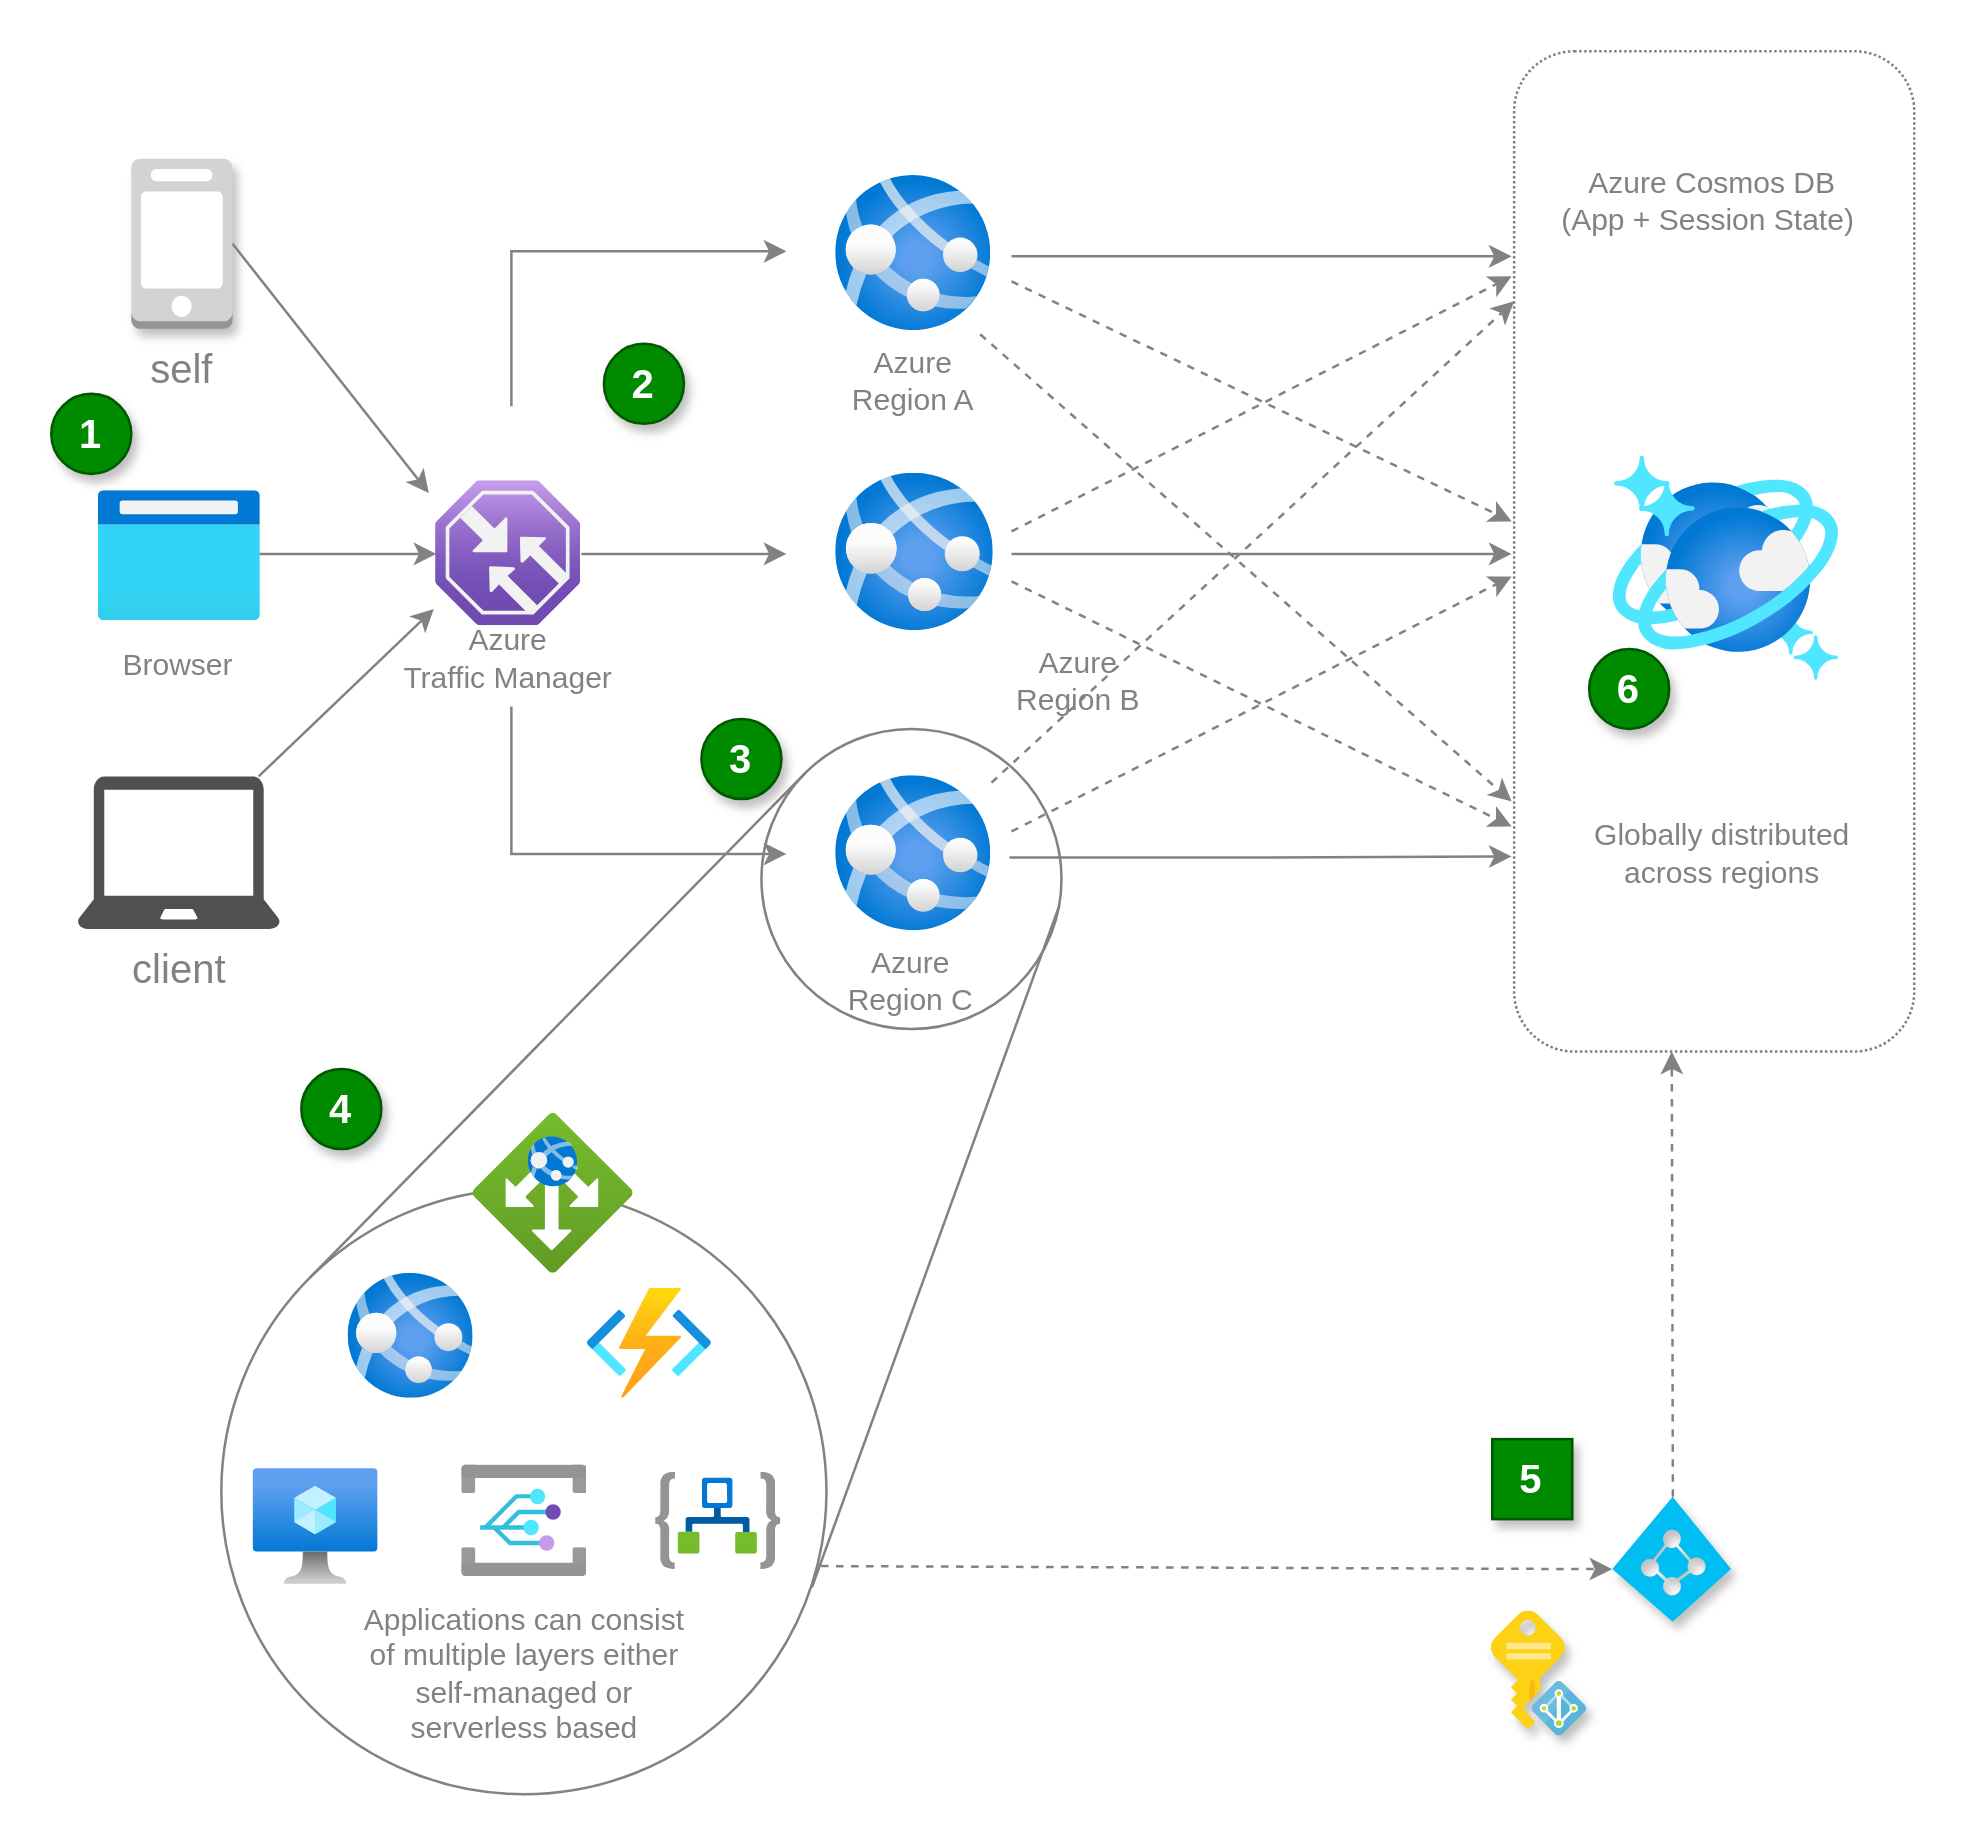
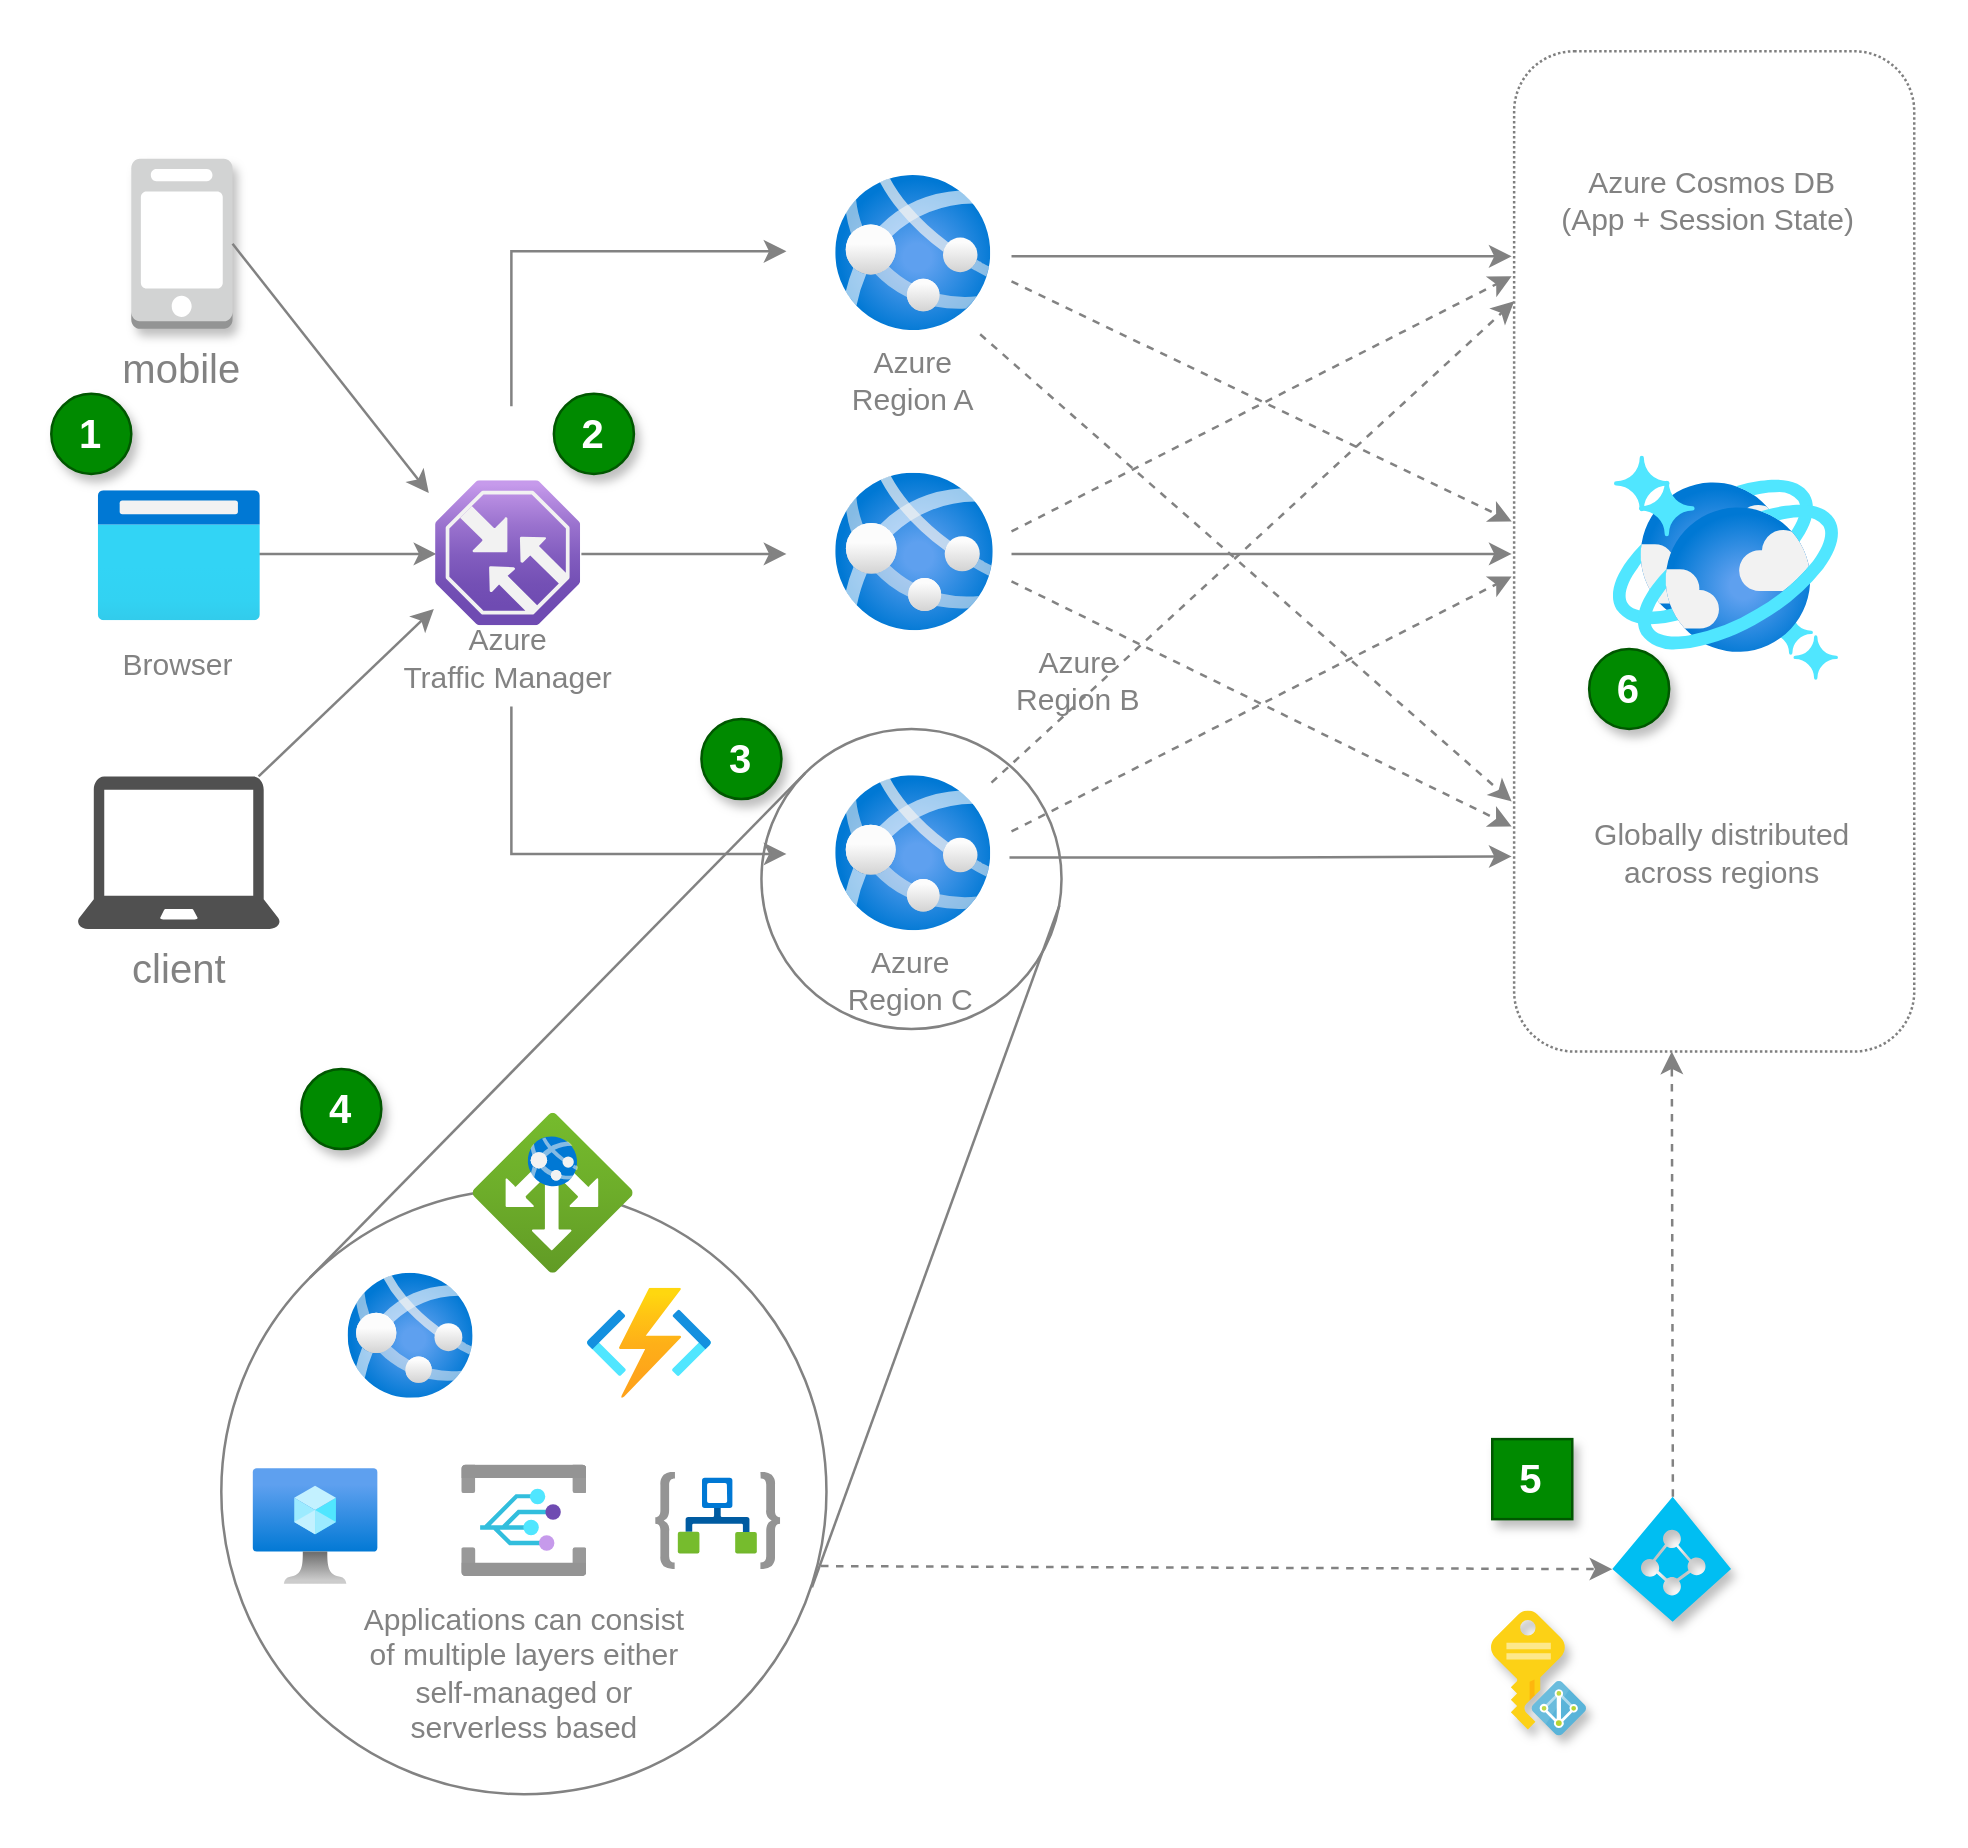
- <mxCell id="50" value="self" style="outlineConnect=0;dashed=0;verticalLabelPosition=bottom;verticalAlign=top;align=center;html=1;shape=mxgraph.aws3.mobile_client;fillColor=#D2D3D3;gradientColor=none;shadow=1;fontSize=16;fontColor=#828282;" parent="1" vertex="1"><mxGeometry x="52" y="63" width="40.5" height="68" as="geometry" /></mxCell>
+ <mxCell id="50" value="mobile" style="outlineConnect=0;dashed=0;verticalLabelPosition=bottom;verticalAlign=top;align=center;html=1;shape=mxgraph.aws3.mobile_client;fillColor=#D2D3D3;gradientColor=none;shadow=1;fontSize=16;fontColor=#828282;" parent="1" vertex="1"><mxGeometry x="52" y="63" width="40.5" height="68" as="geometry" /></mxCell>
- <mxCell id="41" value="2" style="ellipse;whiteSpace=wrap;html=1;aspect=fixed;fillColor=#008a00;strokeColor=#005700;fontColor=#ffffff;fontSize=16;fontStyle=1;shadow=1;" parent="1" vertex="1"><mxGeometry x="241" y="137" width="32" height="32" as="geometry" /></mxCell>
+ <mxCell id="41" value="2" style="ellipse;whiteSpace=wrap;html=1;aspect=fixed;fillColor=#008a00;strokeColor=#005700;fontColor=#ffffff;fontSize=16;fontStyle=1;shadow=1;" parent="1" vertex="1"><mxGeometry x="221" y="157" width="32" height="32" as="geometry" /></mxCell>
